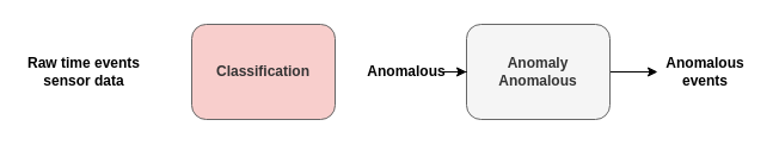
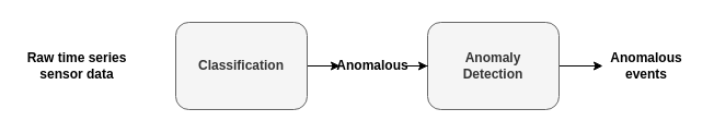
- <mxCell id="6" value="Raw time events sensor data" style="text;html=1;strokeColor=none;fillColor=none;align=center;verticalAlign=middle;whiteSpace=wrap;rounded=0;fontStyle=1" parent="1" vertex="1"><mxGeometry x="20" y="45" width="100" height="30" as="geometry" /></mxCell>
+ <mxCell id="6" value="Raw time series sensor data" style="text;html=1;strokeColor=none;fillColor=none;align=center;verticalAlign=middle;whiteSpace=wrap;rounded=0;fontStyle=1" parent="1" vertex="1"><mxGeometry x="20" y="45" width="100" height="30" as="geometry" /></mxCell>
- <mxCell id="3" value="Classification" style="rounded=1;whiteSpace=wrap;html=1;fillColor=#f8cecc;strokeColor=#666666;fontStyle=1;fontColor=#333333;" parent="1" vertex="1"><mxGeometry x="160" y="20" width="120" height="80" as="geometry" /></mxCell>
+ <mxCell id="3" value="Classification" style="rounded=1;whiteSpace=wrap;html=1;fillColor=#f5f5f5;strokeColor=#666666;fontStyle=1;fontColor=#333333;" parent="1" vertex="1"><mxGeometry x="160" y="20" width="120" height="80" as="geometry" /></mxCell>
+ <mxCell id="2" value="" style="edgeStyle=orthogonalEdgeStyle;rounded=0;orthogonalLoop=1;jettySize=auto;html=1;" parent="1" source="3" target="8" edge="1"><mxGeometry relative="1" as="geometry" /></mxCell>
- <mxCell id="5" value="&lt;div&gt;Anomaly&lt;/div&gt;&lt;div&gt;Anomalous&lt;br&gt;&lt;/div&gt;" style="rounded=1;whiteSpace=wrap;html=1;fillColor=#f5f5f5;strokeColor=#666666;fontStyle=1;fontColor=#333333;" parent="1" vertex="1"><mxGeometry x="390" y="20" width="120" height="80" as="geometry" /></mxCell>
+ <mxCell id="5" value="&lt;div&gt;Anomaly&lt;/div&gt;&lt;div&gt;Detection&lt;br&gt;&lt;/div&gt;" style="rounded=1;whiteSpace=wrap;html=1;fillColor=#f5f5f5;strokeColor=#666666;fontStyle=1;fontColor=#333333;" parent="1" vertex="1"><mxGeometry x="390" y="20" width="120" height="80" as="geometry" /></mxCell>
